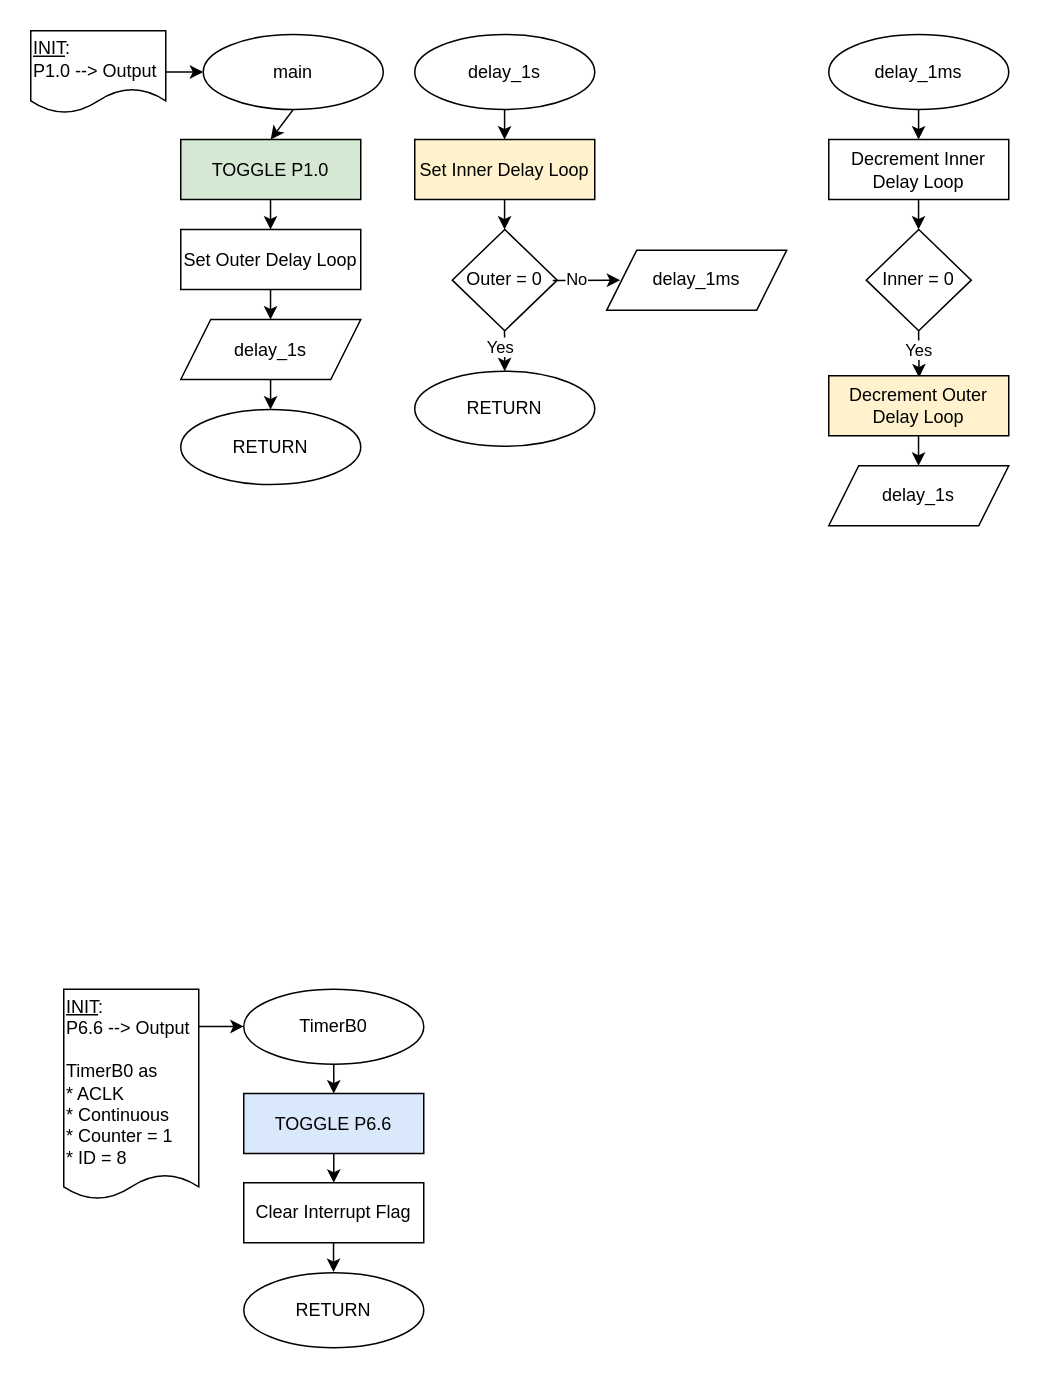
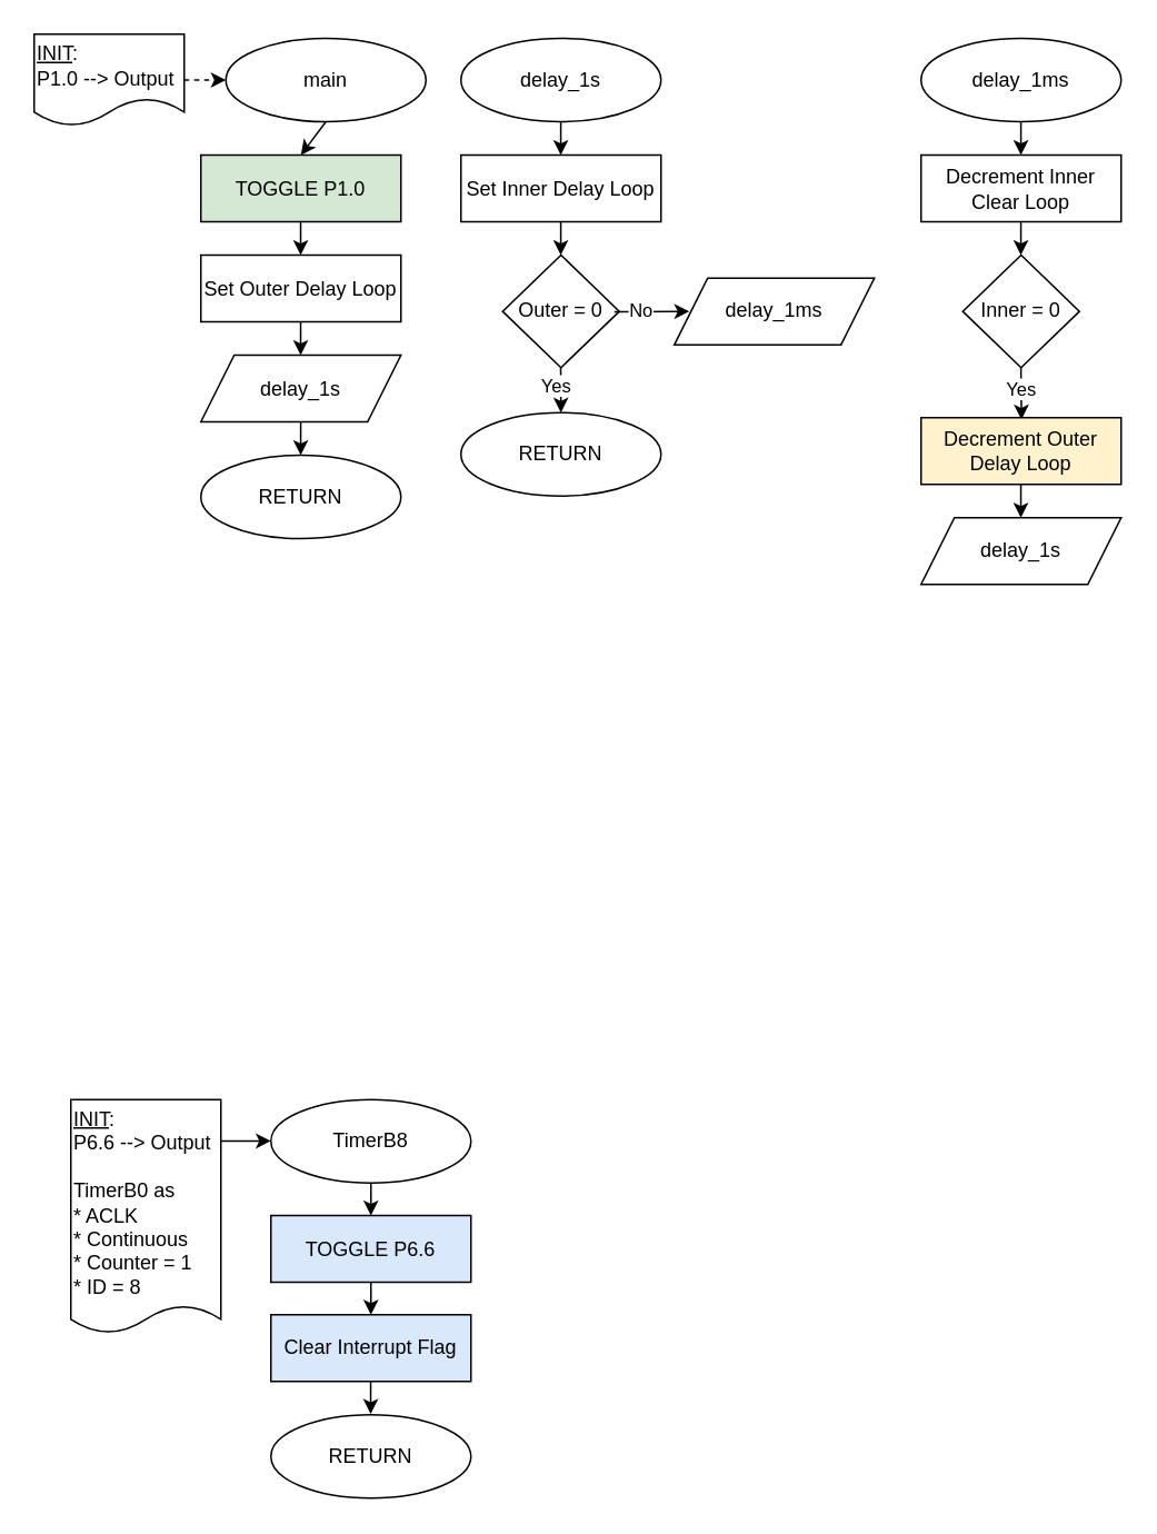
- <mxCell id="4" value="" style="endArrow=classic;html=1;rounded=0;exitX=1;exitY=0.5;exitDx=0;exitDy=0;entryX=0;entryY=0.5;entryDx=0;entryDy=0;" parent="1" source="2" target="3" edge="1"><mxGeometry width="50" height="50" relative="1" as="geometry"><mxPoint x="110" y="312.5" as="sourcePoint" /><mxPoint x="110" y="62.5" as="targetPoint" /><Array as="points" /></mxGeometry></mxCell>
+ <mxCell id="4" value="" style="endArrow=classic;html=1;rounded=0;exitX=1;exitY=0.5;exitDx=0;exitDy=0;entryX=0;entryY=0.5;entryDx=0;entryDy=0;dashed=1;" parent="1" source="2" target="3" edge="1"><mxGeometry width="50" height="50" relative="1" as="geometry"><mxPoint x="110" y="312.5" as="sourcePoint" /><mxPoint x="110" y="62.5" as="targetPoint" /><Array as="points" /></mxGeometry></mxCell>
- <mxCell id="13" value="Set Inner Delay Loop" style="rounded=0;whiteSpace=wrap;html=1;fillColor=#fff2cc;" parent="1" vertex="1"><mxGeometry x="276" y="92.5" width="120" height="40" as="geometry" /></mxCell>
+ <mxCell id="13" value="Set Inner Delay Loop" style="rounded=0;whiteSpace=wrap;html=1;" parent="1" vertex="1"><mxGeometry x="276" y="92.5" width="120" height="40" as="geometry" /></mxCell>
- <mxCell id="20" value="Decrement Inner Delay Loop" style="rounded=0;whiteSpace=wrap;html=1;" parent="1" vertex="1"><mxGeometry x="552" y="92.5" width="120" height="40" as="geometry" /></mxCell>
+ <mxCell id="20" value="Decrement Inner Clear Loop" style="rounded=0;whiteSpace=wrap;html=1;" parent="1" vertex="1"><mxGeometry x="552" y="92.5" width="120" height="40" as="geometry" /></mxCell>
- <mxCell id="15" value="TimerB0" style="ellipse;whiteSpace=wrap;html=1;" parent="1" vertex="1"><mxGeometry x="162" y="659" width="120" height="50" as="geometry" /></mxCell>
+ <mxCell id="15" value="TimerB8" style="ellipse;whiteSpace=wrap;html=1;" parent="1" vertex="1"><mxGeometry x="162" y="659" width="120" height="50" as="geometry" /></mxCell>
- <mxCell id="31" value="Clear Interrupt Flag" style="rounded=0;whiteSpace=wrap;html=1;" parent="1" vertex="1"><mxGeometry x="162" y="788" width="120" height="40" as="geometry" /></mxCell>
+ <mxCell id="31" value="Clear Interrupt Flag" style="rounded=0;whiteSpace=wrap;html=1;fillColor=#dae8fc;" parent="1" vertex="1"><mxGeometry x="162" y="788" width="120" height="40" as="geometry" /></mxCell>
